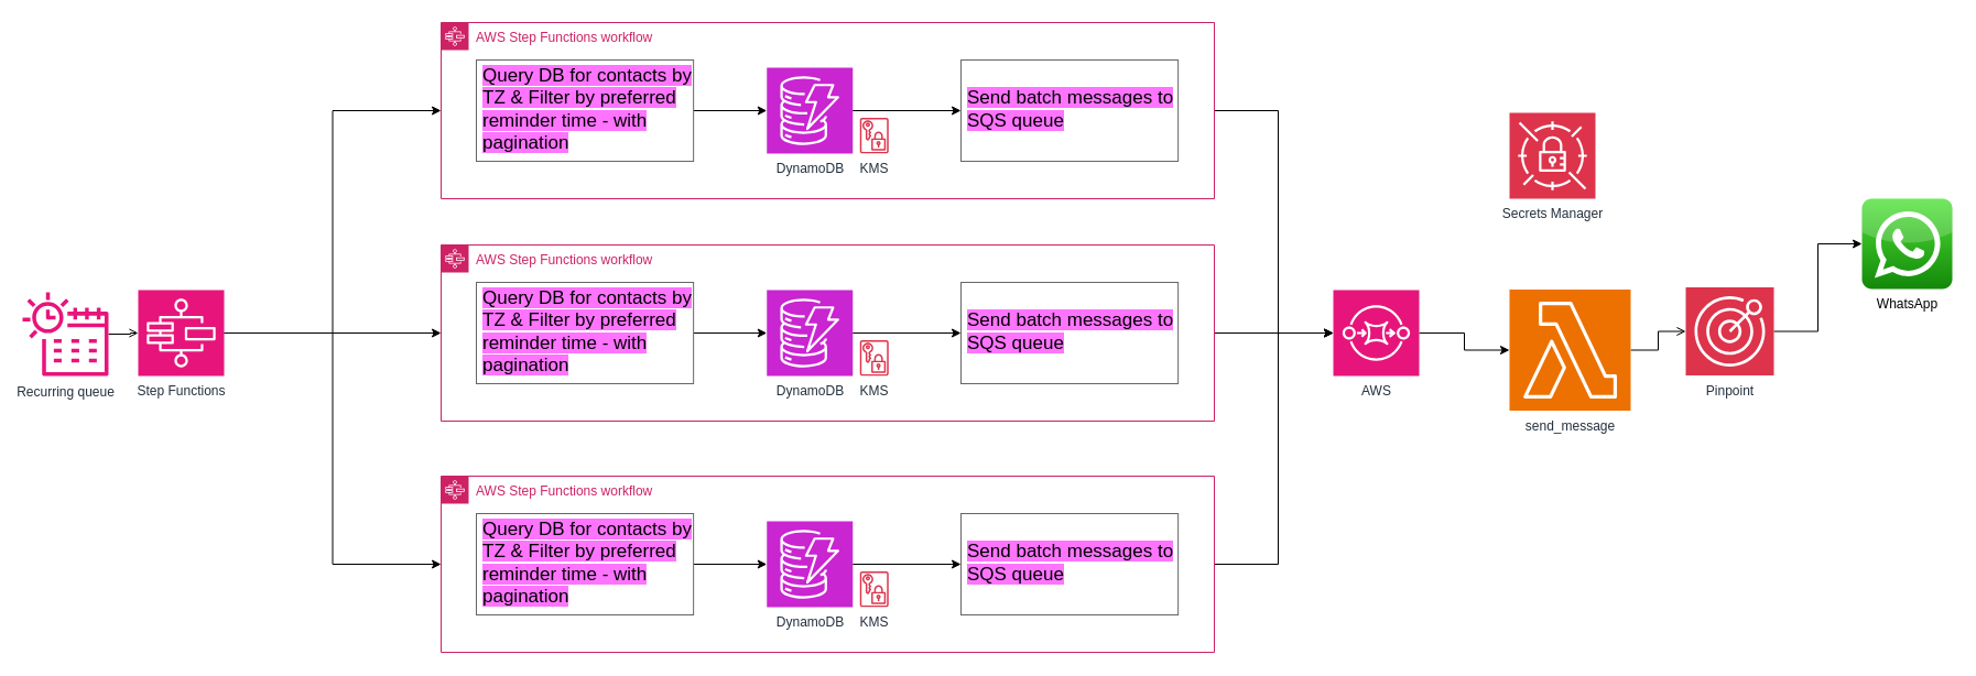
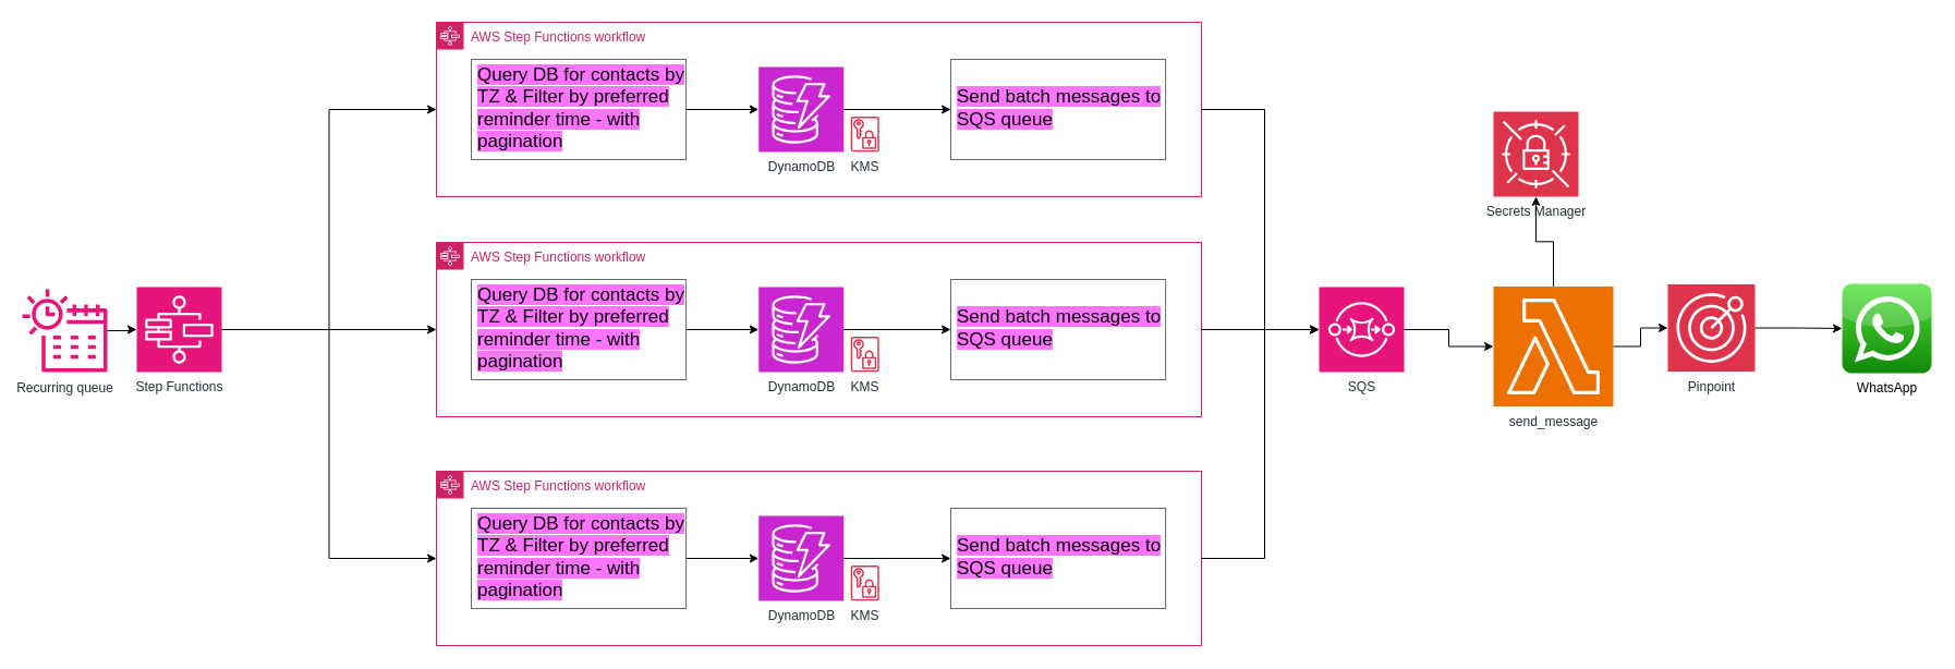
+ <mxCell id="17" value="" style="edgeStyle=orthogonalEdgeStyle;rounded=0;orthogonalLoop=1;jettySize=auto;html=1;" edge="1" parent="1" source="19" target="14"><mxGeometry relative="1" as="geometry" /></mxCell>
- <mxCell id="13" value="WhatsApp" style="dashed=0;outlineConnect=0;html=1;align=center;labelPosition=center;verticalLabelPosition=bottom;verticalAlign=top;shape=mxgraph.webicons.whatsapp;fillColor=#4FE238;gradientColor=#138709" vertex="1" parent="1"><mxGeometry x="1690" y="180" width="82" height="82" as="geometry" /></mxCell>
+ <mxCell id="13" value="WhatsApp" style="dashed=0;outlineConnect=0;html=1;align=center;labelPosition=center;verticalLabelPosition=bottom;verticalAlign=top;shape=mxgraph.webicons.whatsapp;fillColor=#4FE238;gradientColor=#138709" vertex="1" parent="1"><mxGeometry x="1690" y="260" width="82" height="82" as="geometry" /></mxCell>
- <mxCell id="18" value="" style="edgeStyle=orthogonalEdgeStyle;rounded=0;orthogonalLoop=1;jettySize=auto;html=1;endArrow=open;" edge="1" parent="1" source="19" target="12"><mxGeometry relative="1" as="geometry" /></mxCell>
+ <mxCell id="18" value="" style="edgeStyle=orthogonalEdgeStyle;rounded=0;orthogonalLoop=1;jettySize=auto;html=1;" edge="1" parent="1" source="19" target="12"><mxGeometry relative="1" as="geometry" /></mxCell>
- <mxCell id="42" style="edgeStyle=orthogonalEdgeStyle;rounded=0;orthogonalLoop=1;jettySize=auto;html=1;endArrow=open;" edge="1" parent="1" source="43" target="23"><mxGeometry relative="1" as="geometry" /></mxCell>
+ <mxCell id="42" style="edgeStyle=orthogonalEdgeStyle;rounded=0;orthogonalLoop=1;jettySize=auto;html=1;" edge="1" parent="1" source="43" target="23"><mxGeometry relative="1" as="geometry" /></mxCell>
- <mxCell id="16" value="AWS" style="sketch=0;points=[[0,0,0],[0.25,0,0],[0.5,0,0],[0.75,0,0],[1,0,0],[0,1,0],[0.25,1,0],[0.5,1,0],[0.75,1,0],[1,1,0],[0,0.25,0],[0,0.5,0],[0,0.75,0],[1,0.25,0],[1,0.5,0],[1,0.75,0]];outlineConnect=0;fontColor=#232F3E;fillColor=#E7157B;strokeColor=#ffffff;dashed=0;verticalLabelPosition=bottom;verticalAlign=top;align=center;html=1;fontSize=12;fontStyle=0;aspect=fixed;shape=mxgraph.aws4.resourceIcon;resIcon=mxgraph.aws4.sqs;" vertex="1" parent="1"><mxGeometry x="1210" y="263" width="78" height="78" as="geometry" /></mxCell>
+ <mxCell id="16" value="SQS" style="sketch=0;points=[[0,0,0],[0.25,0,0],[0.5,0,0],[0.75,0,0],[1,0,0],[0,1,0],[0.25,1,0],[0.5,1,0],[0.75,1,0],[1,1,0],[0,0.25,0],[0,0.5,0],[0,0.75,0],[1,0.25,0],[1,0.5,0],[1,0.75,0]];outlineConnect=0;fontColor=#232F3E;fillColor=#E7157B;strokeColor=#ffffff;dashed=0;verticalLabelPosition=bottom;verticalAlign=top;align=center;html=1;fontSize=12;fontStyle=0;aspect=fixed;shape=mxgraph.aws4.resourceIcon;resIcon=mxgraph.aws4.sqs;" vertex="1" parent="1"><mxGeometry x="1210" y="263" width="78" height="78" as="geometry" /></mxCell>
